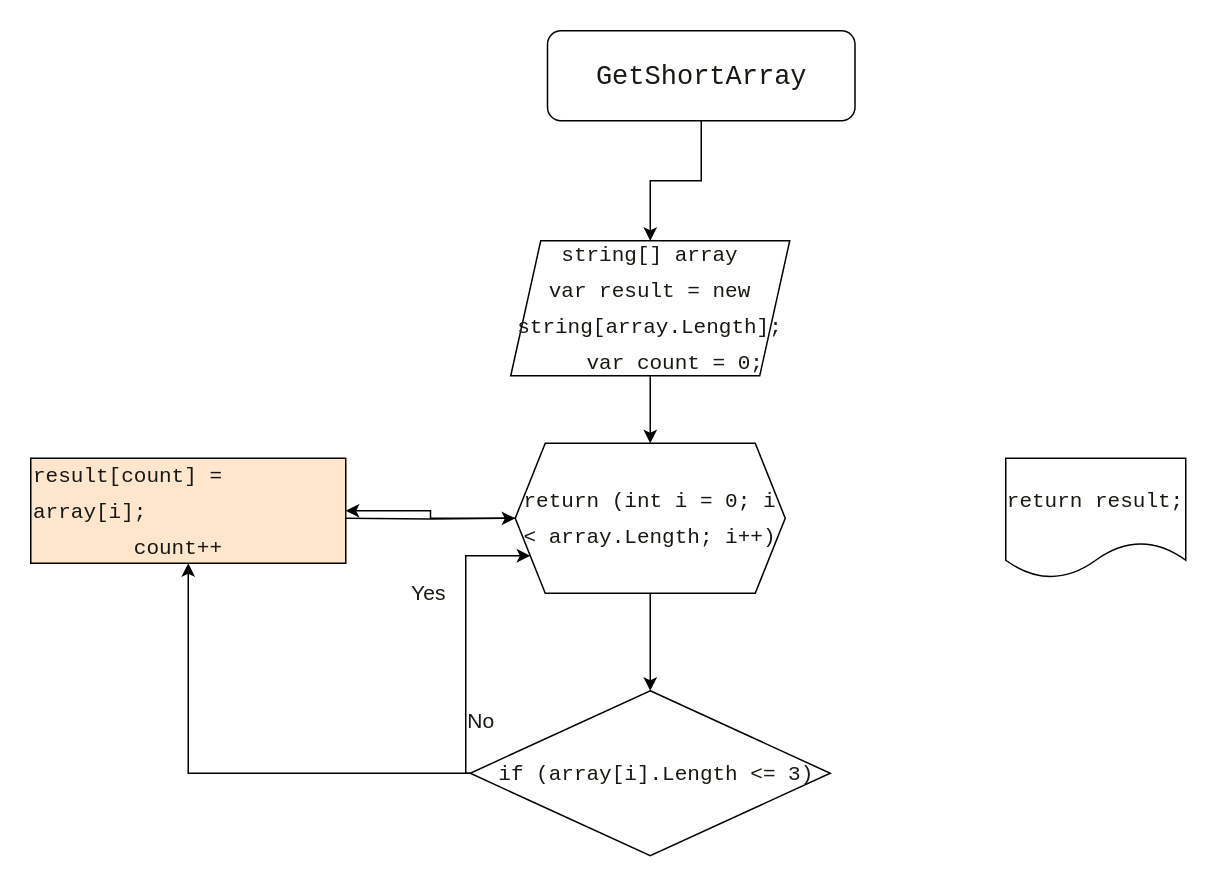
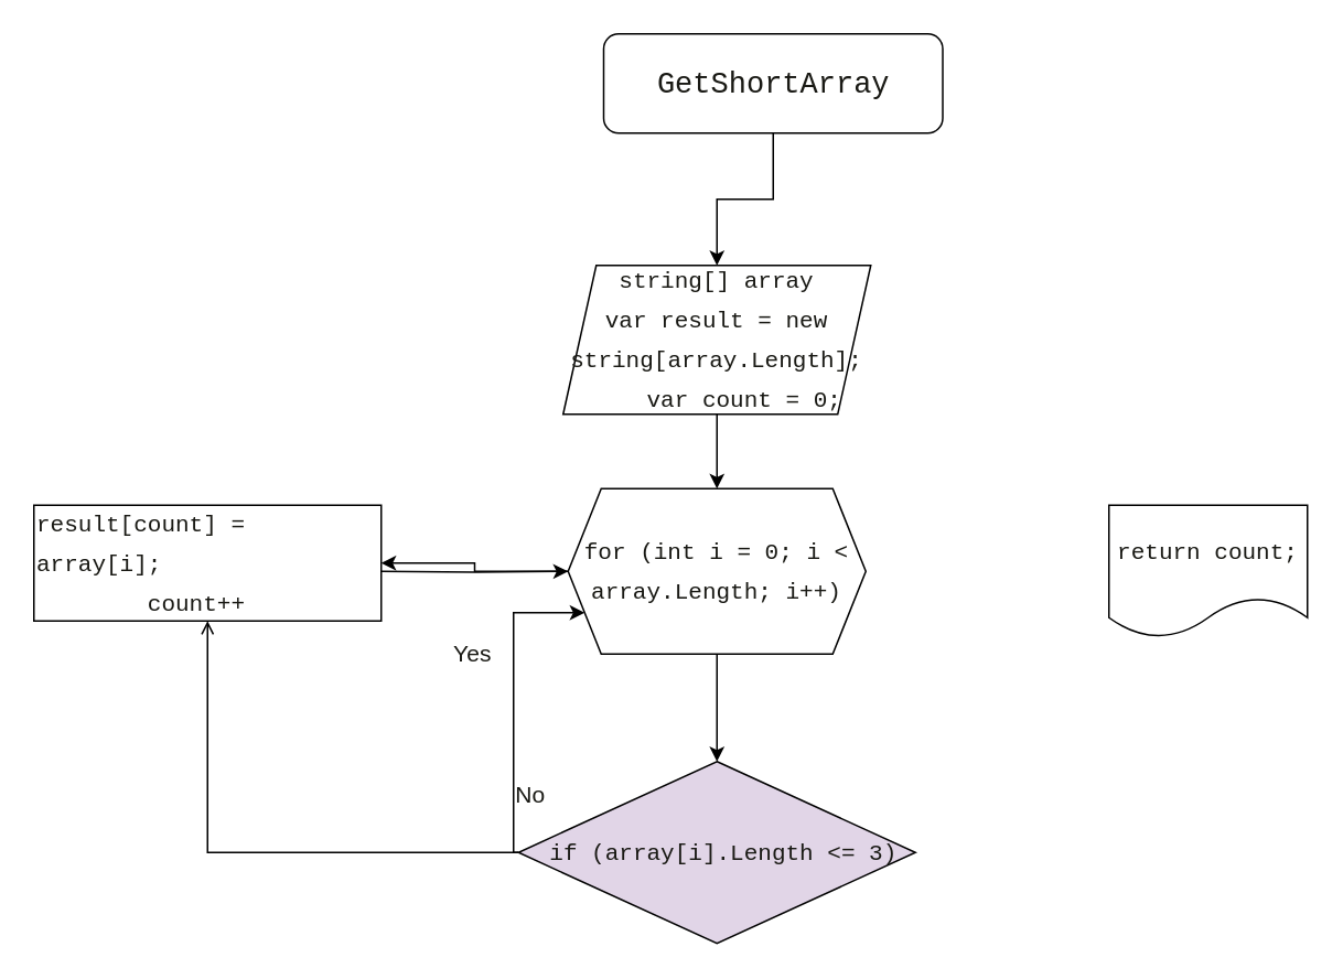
- <mxCell id="14" value="&lt;div style=&quot;font-family: Consolas, &amp;quot;Courier New&amp;quot;, monospace; font-size: 14px; line-height: 24px;&quot;&gt;return result;&lt;/div&gt;" style="shape=document;whiteSpace=wrap;html=1;boundedLbl=1;labelBackgroundColor=none;fontColor=#191914;" vertex="1" parent="1"><mxGeometry x="670" y="305" width="120" height="80" as="geometry" /></mxCell>
+ <mxCell id="14" value="&lt;div style=&quot;font-family: Consolas, &amp;quot;Courier New&amp;quot;, monospace; font-size: 14px; line-height: 24px;&quot;&gt;return count;&lt;/div&gt;" style="shape=document;whiteSpace=wrap;html=1;boundedLbl=1;labelBackgroundColor=none;fontColor=#191914;" vertex="1" parent="1"><mxGeometry x="670" y="305" width="120" height="80" as="geometry" /></mxCell>
- <mxCell id="10" value="&lt;div style=&quot;font-family: Consolas, &amp;quot;Courier New&amp;quot;, monospace; font-size: 14px; line-height: 24px;&quot;&gt;&lt;div style=&quot;&quot;&gt;&lt;font style=&quot;font-size: 14px;&quot; color=&quot;#191914&quot;&gt;result[count] = array[i];&lt;/font&gt;&lt;/div&gt;&lt;div style=&quot;&quot;&gt;&lt;font style=&quot;font-size: 14px;&quot; color=&quot;#191914&quot;&gt;&amp;nbsp; &amp;nbsp; &amp;nbsp; &amp;nbsp; count++&amp;nbsp;&lt;/font&gt;&lt;/div&gt;&lt;/div&gt;" style="rounded=0;whiteSpace=wrap;html=1;align=left;fillColor=#ffe6cc;" vertex="1" parent="1"><mxGeometry x="20" y="305" width="210" height="70" as="geometry" /></mxCell>
+ <mxCell id="10" value="&lt;div style=&quot;font-family: Consolas, &amp;quot;Courier New&amp;quot;, monospace; font-size: 14px; line-height: 24px;&quot;&gt;&lt;div style=&quot;&quot;&gt;&lt;font style=&quot;font-size: 14px;&quot; color=&quot;#191914&quot;&gt;result[count] = array[i];&lt;/font&gt;&lt;/div&gt;&lt;div style=&quot;&quot;&gt;&lt;font style=&quot;font-size: 14px;&quot; color=&quot;#191914&quot;&gt;&amp;nbsp; &amp;nbsp; &amp;nbsp; &amp;nbsp; count++&amp;nbsp;&lt;/font&gt;&lt;/div&gt;&lt;/div&gt;" style="rounded=0;whiteSpace=wrap;html=1;align=left;" vertex="1" parent="1"><mxGeometry x="20" y="305" width="210" height="70" as="geometry" /></mxCell>
- <mxCell id="8" value="&lt;div style=&quot;font-family: Consolas, &amp;quot;Courier New&amp;quot;, monospace; font-size: 14px; line-height: 24px;&quot;&gt;&lt;font style=&quot;font-size: 14px;&quot; color=&quot;#191914&quot;&gt;return (int i = 0; i &amp;lt; array.Length; i++)&lt;/font&gt;&lt;/div&gt;" style="shape=hexagon;perimeter=hexagonPerimeter2;whiteSpace=wrap;html=1;fixedSize=1;align=center;" vertex="1" parent="1"><mxGeometry x="343" y="295" width="180" height="100" as="geometry" /></mxCell>
+ <mxCell id="8" value="&lt;div style=&quot;font-family: Consolas, &amp;quot;Courier New&amp;quot;, monospace; font-size: 14px; line-height: 24px;&quot;&gt;&lt;font style=&quot;font-size: 14px;&quot; color=&quot;#191914&quot;&gt;for (int i = 0; i &amp;lt; array.Length; i++)&lt;/font&gt;&lt;/div&gt;" style="shape=hexagon;perimeter=hexagonPerimeter2;whiteSpace=wrap;html=1;fixedSize=1;align=center;" vertex="1" parent="1"><mxGeometry x="343" y="295" width="180" height="100" as="geometry" /></mxCell>
- <mxCell id="11" style="edgeStyle=orthogonalEdgeStyle;rounded=0;orthogonalLoop=1;jettySize=auto;html=1;fontSize=14;fontColor=#191914;" edge="1" parent="1" source="13" target="10"><mxGeometry relative="1" as="geometry" /></mxCell>
+ <mxCell id="11" style="edgeStyle=orthogonalEdgeStyle;rounded=0;orthogonalLoop=1;jettySize=auto;html=1;fontSize=14;fontColor=#191914;endArrow=open;" edge="1" parent="1" source="13" target="10"><mxGeometry relative="1" as="geometry" /></mxCell>
- <mxCell id="13" value="&lt;div style=&quot;font-family: Consolas, &amp;quot;Courier New&amp;quot;, monospace; font-size: 14px; line-height: 24px;&quot;&gt;&lt;font style=&quot;font-size: 14px;&quot; color=&quot;#191914&quot;&gt;&amp;nbsp;if (array[i].Length &amp;lt;= 3)&lt;/font&gt;&lt;/div&gt;" style="rhombus;whiteSpace=wrap;html=1;" vertex="1" parent="1"><mxGeometry x="313" y="460" width="240" height="110" as="geometry" /></mxCell>
+ <mxCell id="13" value="&lt;div style=&quot;font-family: Consolas, &amp;quot;Courier New&amp;quot;, monospace; font-size: 14px; line-height: 24px;&quot;&gt;&lt;font style=&quot;font-size: 14px;&quot; color=&quot;#191914&quot;&gt;&amp;nbsp;if (array[i].Length &amp;lt;= 3)&lt;/font&gt;&lt;/div&gt;" style="rhombus;whiteSpace=wrap;html=1;fillColor=#e1d5e7;" vertex="1" parent="1"><mxGeometry x="313" y="460" width="240" height="110" as="geometry" /></mxCell>
